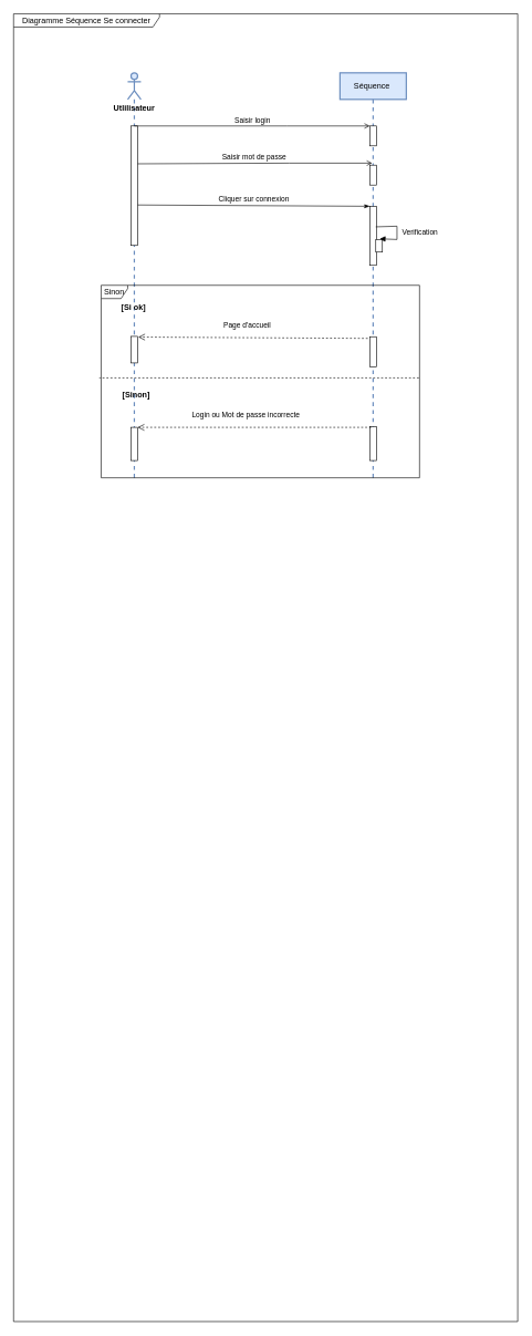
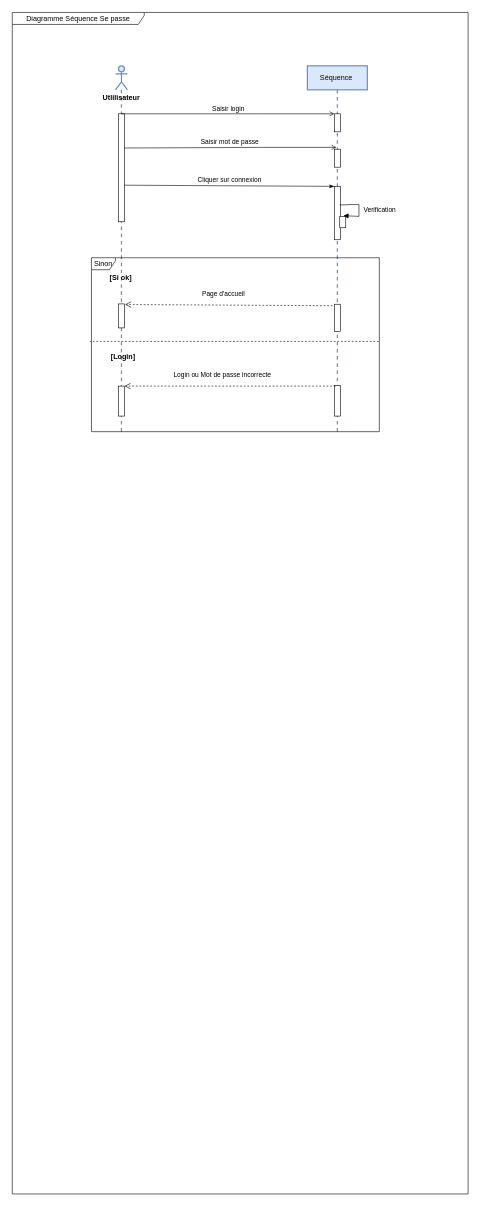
- <mxCell id="2" value="Diagramme Séquence Se connecter" style="shape=umlFrame;whiteSpace=wrap;html=1;width=220;height=20;" parent="1" vertex="1"><mxGeometry x="20" y="20" width="760" height="1970" as="geometry" /></mxCell>
+ <mxCell id="2" value="Diagramme Séquence Se passe" style="shape=umlFrame;whiteSpace=wrap;html=1;width=220;height=20;" parent="1" vertex="1"><mxGeometry x="20" y="20" width="760" height="1970" as="geometry" /></mxCell>
- <mxCell id="24" value="[Sinon]" style="text;align=center;fontStyle=1;verticalAlign=middle;spacingLeft=3;spacingRight=3;strokeColor=none;rotatable=0;points=[[0,0.5],[1,0.5]];portConstraint=eastwest;" parent="1" vertex="1"><mxGeometry x="165" y="581" width="80" height="26" as="geometry" /></mxCell>
+ <mxCell id="24" value="[Login]" style="text;align=center;fontStyle=1;verticalAlign=middle;spacingLeft=3;spacingRight=3;strokeColor=none;rotatable=0;points=[[0,0.5],[1,0.5]];portConstraint=eastwest;" parent="1" vertex="1"><mxGeometry x="165" y="581" width="80" height="26" as="geometry" /></mxCell>
